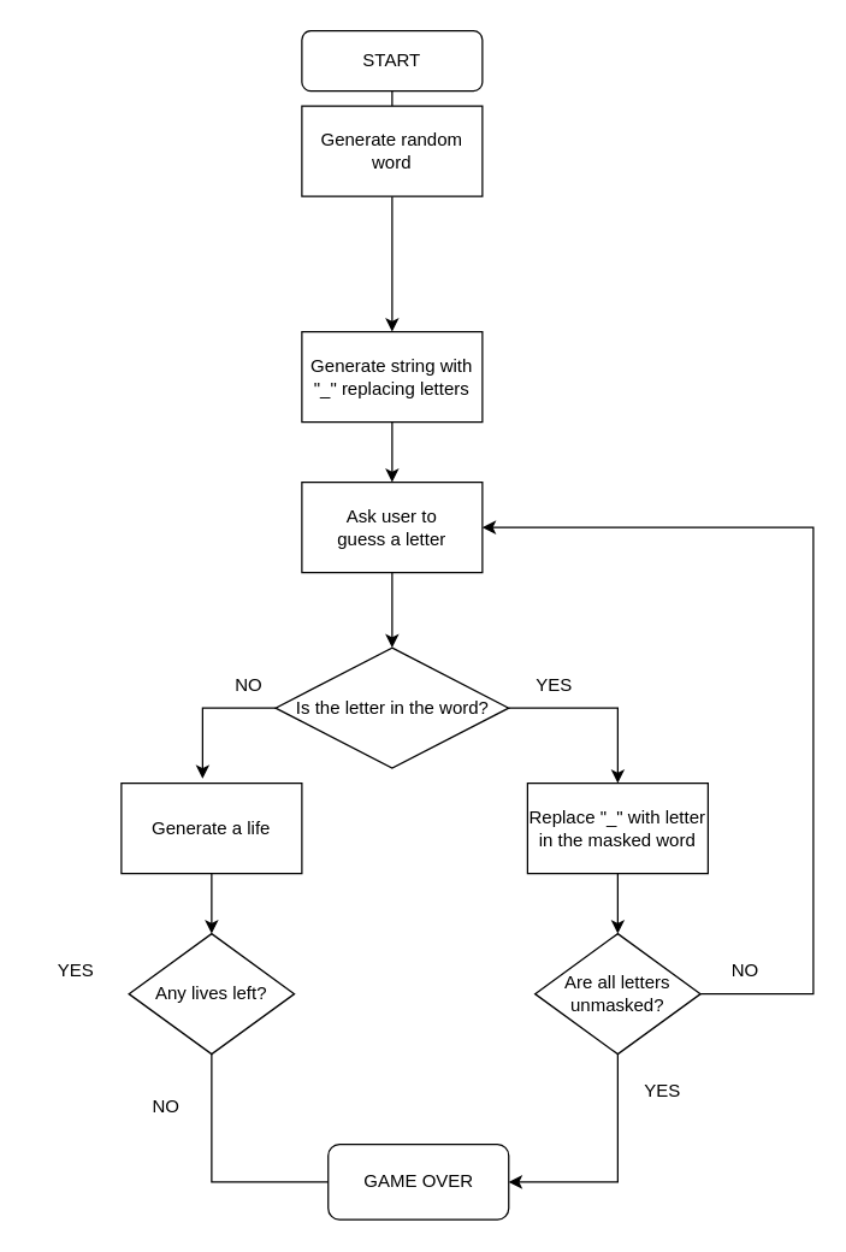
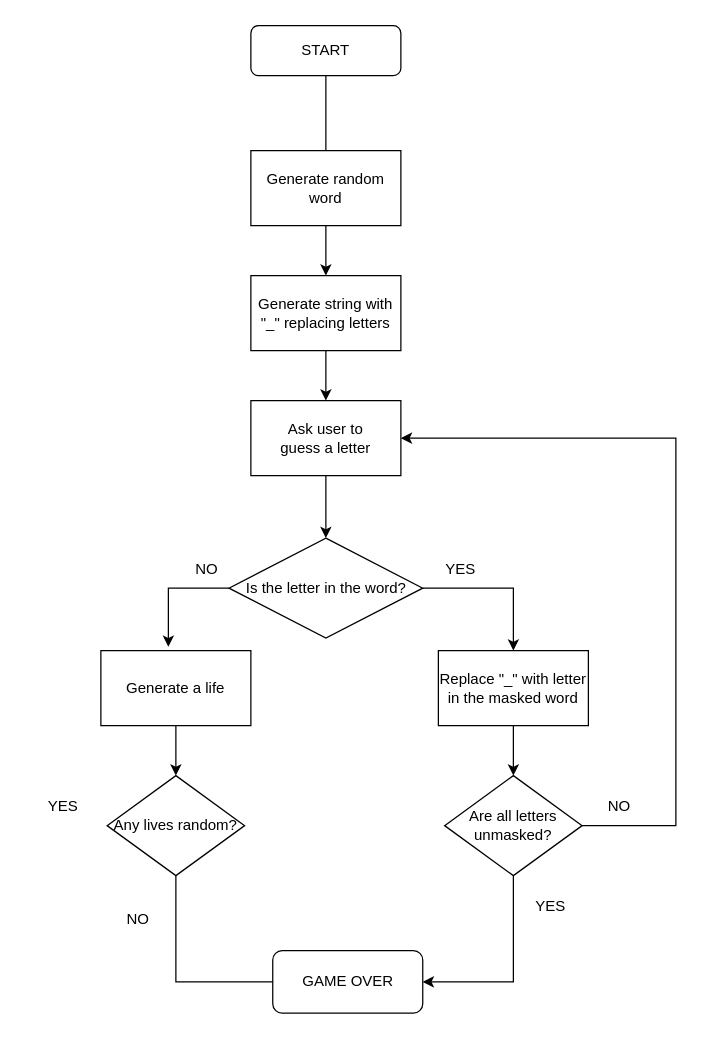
- <mxCell id="5" value="Generate random word" style="rounded=0;whiteSpace=wrap;html=1;" vertex="1" parent="1"><mxGeometry x="200" y="70" width="120" height="60" as="geometry" /></mxCell>
+ <mxCell id="5" value="Generate random word" style="rounded=0;whiteSpace=wrap;html=1;" vertex="1" parent="1"><mxGeometry x="200" y="120" width="120" height="60" as="geometry" /></mxCell>
- <mxCell id="19" value="Any lives left?" style="rhombus;whiteSpace=wrap;html=1;" vertex="1" parent="1"><mxGeometry x="85" y="620" width="110" height="80" as="geometry" /></mxCell>
+ <mxCell id="19" value="Any lives random?" style="rhombus;whiteSpace=wrap;html=1;" vertex="1" parent="1"><mxGeometry x="85" y="620" width="110" height="80" as="geometry" /></mxCell>
